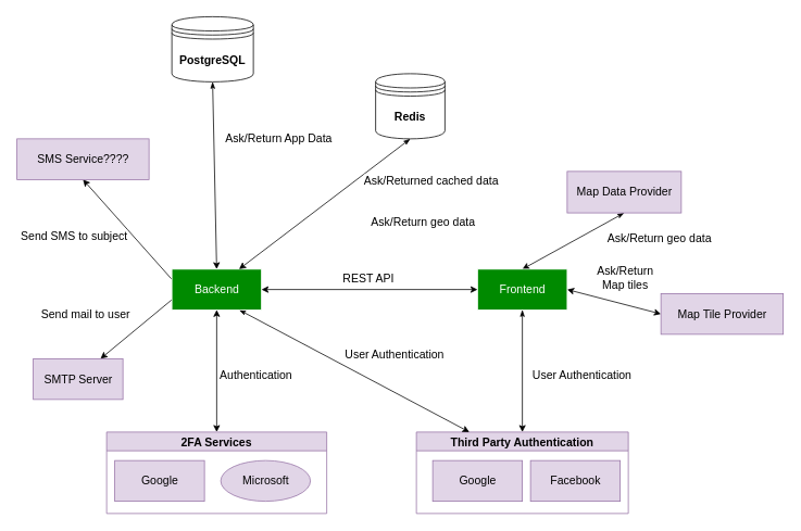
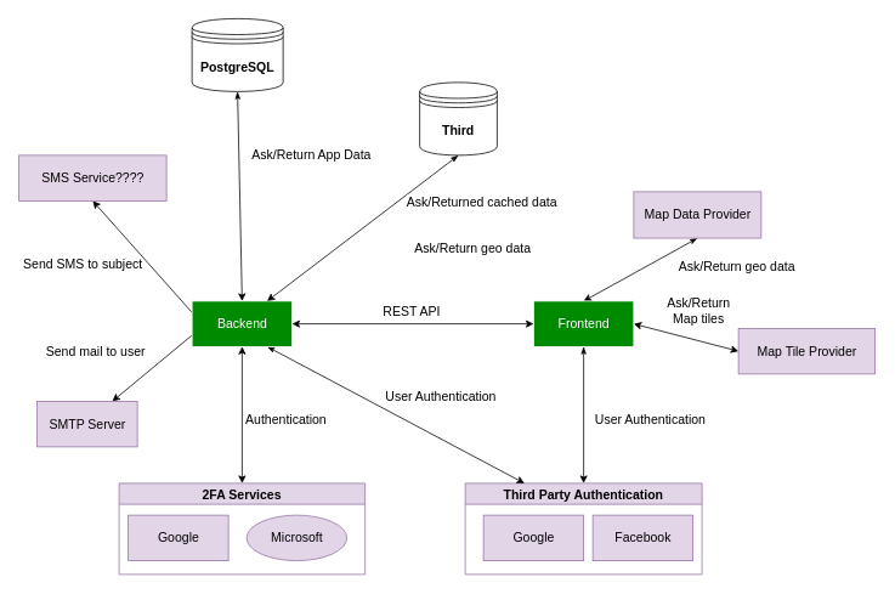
- <mxCell id="29" value="&lt;b style=&quot;font-size: 14px;&quot;&gt;Redis&lt;/b&gt;" style="shape=datastore;whiteSpace=wrap;html=1;fontSize=14;" parent="1" vertex="1"><mxGeometry x="460" y="90" width="85" height="80" as="geometry" /></mxCell>
+ <mxCell id="29" value="&lt;b style=&quot;font-size: 14px;&quot;&gt;Third&lt;/b&gt;" style="shape=datastore;whiteSpace=wrap;html=1;fontSize=14;" parent="1" vertex="1"><mxGeometry x="460" y="90" width="85" height="80" as="geometry" /></mxCell>
